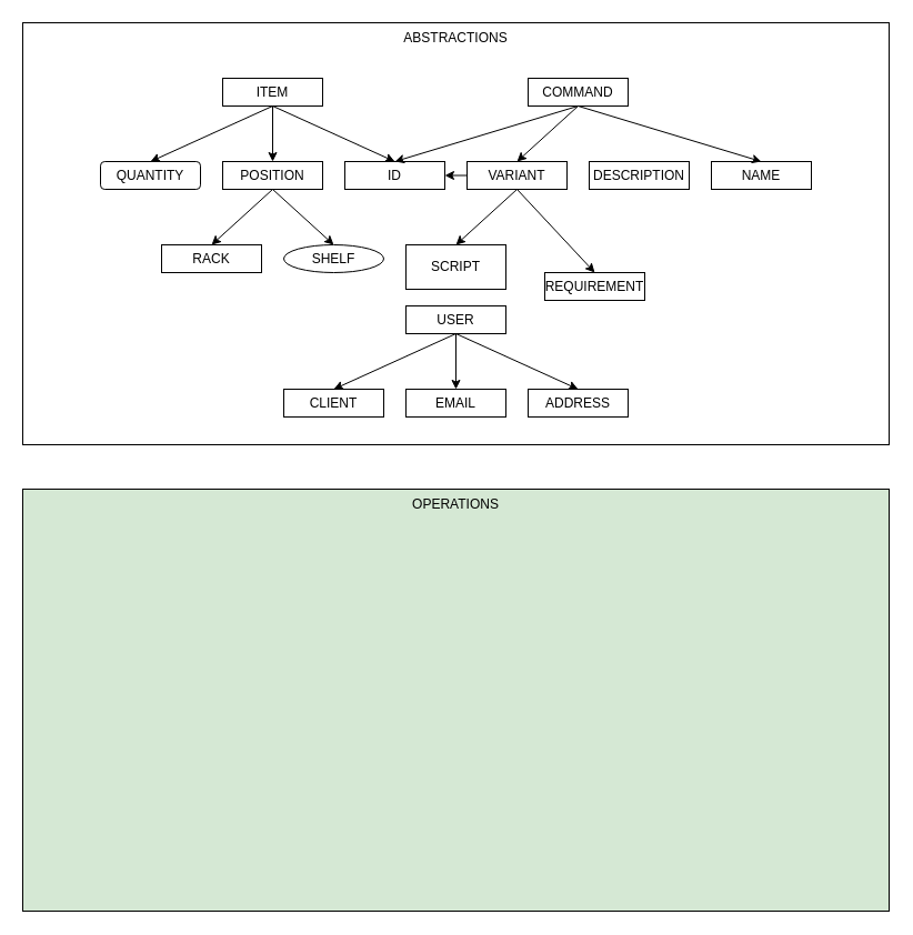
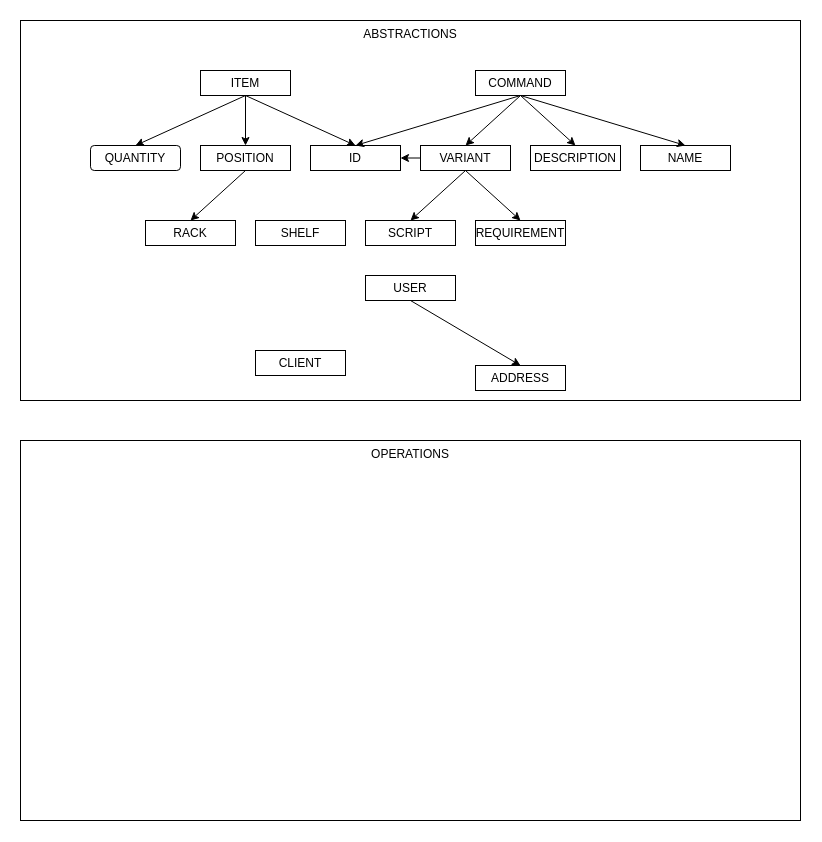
+ <mxCell id="20" value="" style="endArrow=classic;html=1;exitX=0.5;exitY=1;exitDx=0;exitDy=0;entryX=0.5;entryY=0;entryDx=0;entryDy=0;" edge="1" parent="1" source="5" target="8"><mxGeometry width="50" height="50" relative="1" as="geometry"><mxPoint x="400" y="185" as="sourcePoint" /><mxPoint x="450" y="135" as="targetPoint" /></mxGeometry></mxCell>
- <mxCell id="27" value="" style="endArrow=classic;html=1;entryX=0.5;entryY=0;entryDx=0;entryDy=0;exitX=0.5;exitY=1;exitDx=0;exitDy=0;" edge="1" parent="1" source="11" target="16"><mxGeometry width="50" height="50" relative="1" as="geometry"><mxPoint x="240" y="185" as="sourcePoint" /><mxPoint x="430" y="65" as="targetPoint" /></mxGeometry></mxCell>
- <mxCell id="16" value="SHELF" style="ellipse;whiteSpace=wrap;html=1;imageWidth=24;" vertex="1" parent="1"><mxGeometry x="255" y="220" width="90" height="25" as="geometry" /></mxCell>
+ <mxCell id="16" value="SHELF" style="rounded=0;whiteSpace=wrap;html=1;imageWidth=24;" vertex="1" parent="1"><mxGeometry x="255" y="220" width="90" height="25" as="geometry" /></mxCell>
- <mxCell id="15" value="SCRIPT" style="rounded=0;whiteSpace=wrap;html=1;imageWidth=24;" vertex="1" parent="1"><mxGeometry x="365" y="220" width="90" height="40" as="geometry" /></mxCell>
+ <mxCell id="15" value="SCRIPT" style="rounded=0;whiteSpace=wrap;html=1;imageWidth=24;" vertex="1" parent="1"><mxGeometry x="365" y="220" width="90" height="25" as="geometry" /></mxCell>
- <mxCell id="14" value="REQUIREMENT" style="rounded=0;whiteSpace=wrap;html=1;imageWidth=24;" vertex="1" parent="1"><mxGeometry x="490" y="245" width="90" height="25" as="geometry" /></mxCell>
+ <mxCell id="14" value="REQUIREMENT" style="rounded=0;whiteSpace=wrap;html=1;imageWidth=24;" vertex="1" parent="1"><mxGeometry x="475" y="220" width="90" height="25" as="geometry" /></mxCell>
- <mxCell id="31" value="" style="endArrow=classic;html=1;exitX=0.5;exitY=1;exitDx=0;exitDy=0;entryX=0.5;entryY=0;entryDx=0;entryDy=0;" edge="1" parent="1" source="17" target="7"><mxGeometry width="50" height="50" relative="1" as="geometry"><mxPoint x="495" y="470" as="sourcePoint" /><mxPoint x="545" y="420" as="targetPoint" /></mxGeometry></mxCell>
- <mxCell id="30" value="" style="endArrow=classic;html=1;exitX=0.5;exitY=1;exitDx=0;exitDy=0;entryX=0.5;entryY=0;entryDx=0;entryDy=0;" edge="1" parent="1" source="17" target="4"><mxGeometry width="50" height="50" relative="1" as="geometry"><mxPoint x="495" y="470" as="sourcePoint" /><mxPoint x="545" y="420" as="targetPoint" /></mxGeometry></mxCell>
- <mxCell id="7" value="EMAIL" style="rounded=0;whiteSpace=wrap;html=1;imageWidth=24;" vertex="1" parent="1"><mxGeometry x="365" y="350" width="90" height="25" as="geometry" /></mxCell>
- <mxCell id="3" value="ADDRESS" style="rounded=0;whiteSpace=wrap;html=1;imageWidth=24;" vertex="1" parent="1"><mxGeometry x="475" y="350" width="90" height="25" as="geometry" /></mxCell>
+ <mxCell id="3" value="ADDRESS" style="rounded=0;whiteSpace=wrap;html=1;imageWidth=24;" vertex="1" parent="1"><mxGeometry x="475" y="365" width="90" height="25" as="geometry" /></mxCell>
- <mxCell id="34" value="OPERATIONS" style="rounded=0;whiteSpace=wrap;html=1;verticalAlign=top;fillColor=#d5e8d4;" vertex="1" parent="1"><mxGeometry x="20" y="440" width="780" height="380" as="geometry" /></mxCell>
+ <mxCell id="34" value="OPERATIONS" style="rounded=0;whiteSpace=wrap;html=1;verticalAlign=top;" vertex="1" parent="1"><mxGeometry x="20" y="440" width="780" height="380" as="geometry" /></mxCell>
